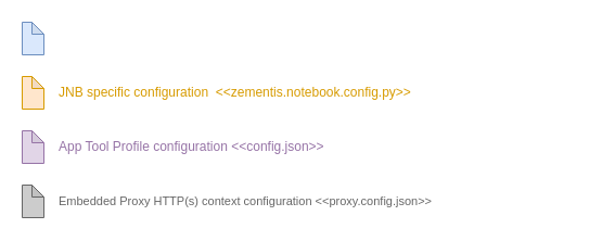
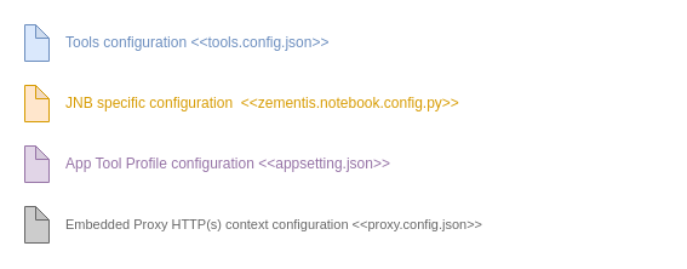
+ <mxCell id="3" value="&lt;font color=&quot;#6c8ebf&quot;&gt;Tools configuration &amp;lt;&amp;lt;tools.config.json&amp;gt;&amp;gt;&lt;/font&gt;" style="text;html=1;strokeColor=none;fillColor=none;align=left;verticalAlign=middle;whiteSpace=wrap;rounded=0;" vertex="1" parent="1"><mxGeometry x="51.5" y="25" width="232" height="20" as="geometry" /></mxCell>
- <mxCell id="7" value="&lt;font color=&quot;#9673a6&quot;&gt;&lt;span style=&quot;text-align: center&quot;&gt;App Tool Profile configuration &amp;lt;&amp;lt;&lt;/span&gt;&lt;span style=&quot;text-align: center&quot;&gt;config.json&amp;gt;&amp;gt;&lt;/span&gt;&lt;/font&gt;" style="text;html=1;strokeColor=none;fillColor=none;align=left;verticalAlign=middle;whiteSpace=wrap;rounded=0;" vertex="1" parent="1"><mxGeometry x="51.5" y="125" width="383.5" height="20" as="geometry" /></mxCell>
+ <mxCell id="7" value="&lt;font color=&quot;#9673a6&quot;&gt;&lt;span style=&quot;text-align: center&quot;&gt;App Tool Profile configuration &amp;lt;&amp;lt;&lt;/span&gt;&lt;span style=&quot;text-align: center&quot;&gt;appsetting.json&amp;gt;&amp;gt;&lt;/span&gt;&lt;/font&gt;" style="text;html=1;strokeColor=none;fillColor=none;align=left;verticalAlign=middle;whiteSpace=wrap;rounded=0;" vertex="1" parent="1"><mxGeometry x="51.5" y="125" width="383.5" height="20" as="geometry" /></mxCell>
